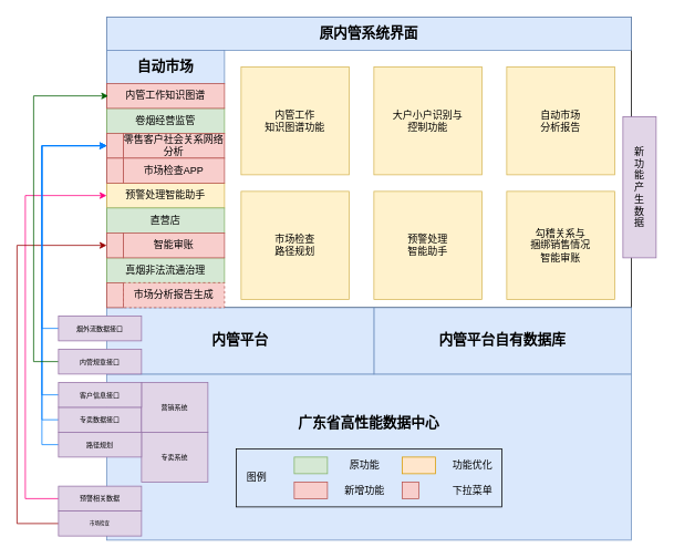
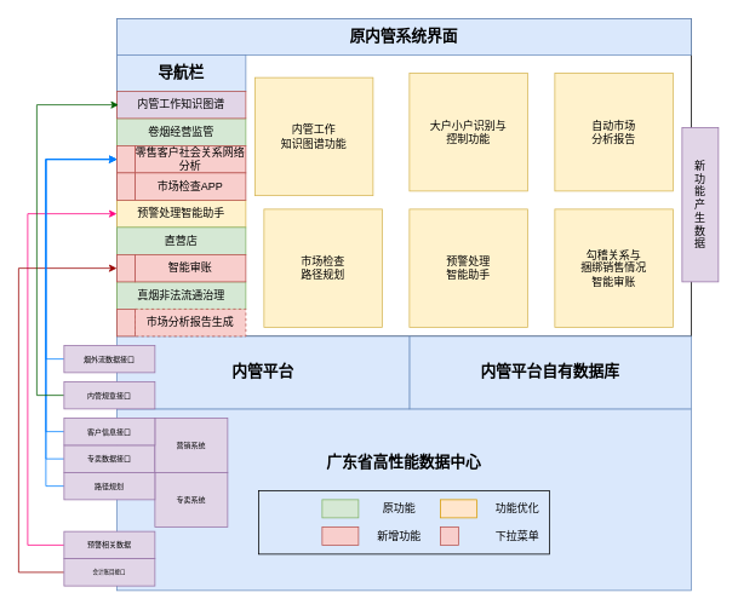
- <mxCell id="6" value="自动市场" style="rounded=0;whiteSpace=wrap;html=1;fillColor=#dae8fc;strokeColor=#6c8ebf;fontSize=17;fontStyle=1" parent="1" vertex="1"><mxGeometry x="128" y="60" width="142" height="40" as="geometry" /></mxCell>
+ <mxCell id="6" value="导航栏" style="rounded=0;whiteSpace=wrap;html=1;fillColor=#dae8fc;strokeColor=#6c8ebf;fontSize=17;fontStyle=1" parent="1" vertex="1"><mxGeometry x="128" y="60" width="142" height="40" as="geometry" /></mxCell>
- <mxCell id="37" value="&lt;span style=&quot;font-size: 12px&quot;&gt;内管工作知识图谱&lt;/span&gt;" style="rounded=0;whiteSpace=wrap;html=1;fillColor=#f8cecc;strokeColor=#b85450;fontSize=12;" vertex="1" parent="1"><mxGeometry x="128" y="100" width="142" height="30" as="geometry" /></mxCell>
+ <mxCell id="37" value="&lt;span style=&quot;font-size: 12px&quot;&gt;内管工作知识图谱&lt;/span&gt;" style="rounded=0;whiteSpace=wrap;html=1;fillColor=#e1d5e7;strokeColor=#b85450;fontSize=12;" vertex="1" parent="1"><mxGeometry x="128" y="100" width="142" height="30" as="geometry" /></mxCell>
- <mxCell id="8" value="内管工作&lt;br&gt;知识图谱功能" style="rounded=0;whiteSpace=wrap;html=1;fillColor=#fff2cc;strokeColor=#d6b656;" parent="1" vertex="1"><mxGeometry x="290" y="80" width="130" height="130" as="geometry" /></mxCell>
+ <mxCell id="8" value="内管工作&lt;br&gt;知识图谱功能" style="rounded=0;whiteSpace=wrap;html=1;fillColor=#fff2cc;strokeColor=#d6b656;" parent="1" vertex="1"><mxGeometry x="280" y="85" width="130" height="130" as="geometry" /></mxCell>
- <mxCell id="48" value="图例" style="rounded=0;whiteSpace=wrap;html=1;fillColor=none;strokeColor=none;" vertex="1" parent="1"><mxGeometry x="284" y="565" width="50" height="20" as="geometry" /></mxCell>
- <mxCell id="19" value="&lt;span style=&quot;font-size: 6px;&quot;&gt;市场检查&lt;/span&gt;" style="rounded=0;whiteSpace=wrap;html=1;fillColor=#e1d5e7;strokeColor=#9673a6;fontSize=6;" parent="1" vertex="1"><mxGeometry x="70" y="615" width="100" height="30" as="geometry" /></mxCell>
+ <mxCell id="19" value="&lt;span style=&quot;font-size: 6px;&quot;&gt;会计账目接口&lt;/span&gt;" style="rounded=0;whiteSpace=wrap;html=1;fillColor=#e1d5e7;strokeColor=#9673a6;fontSize=6;" parent="1" vertex="1"><mxGeometry x="70" y="615" width="100" height="30" as="geometry" /></mxCell>
